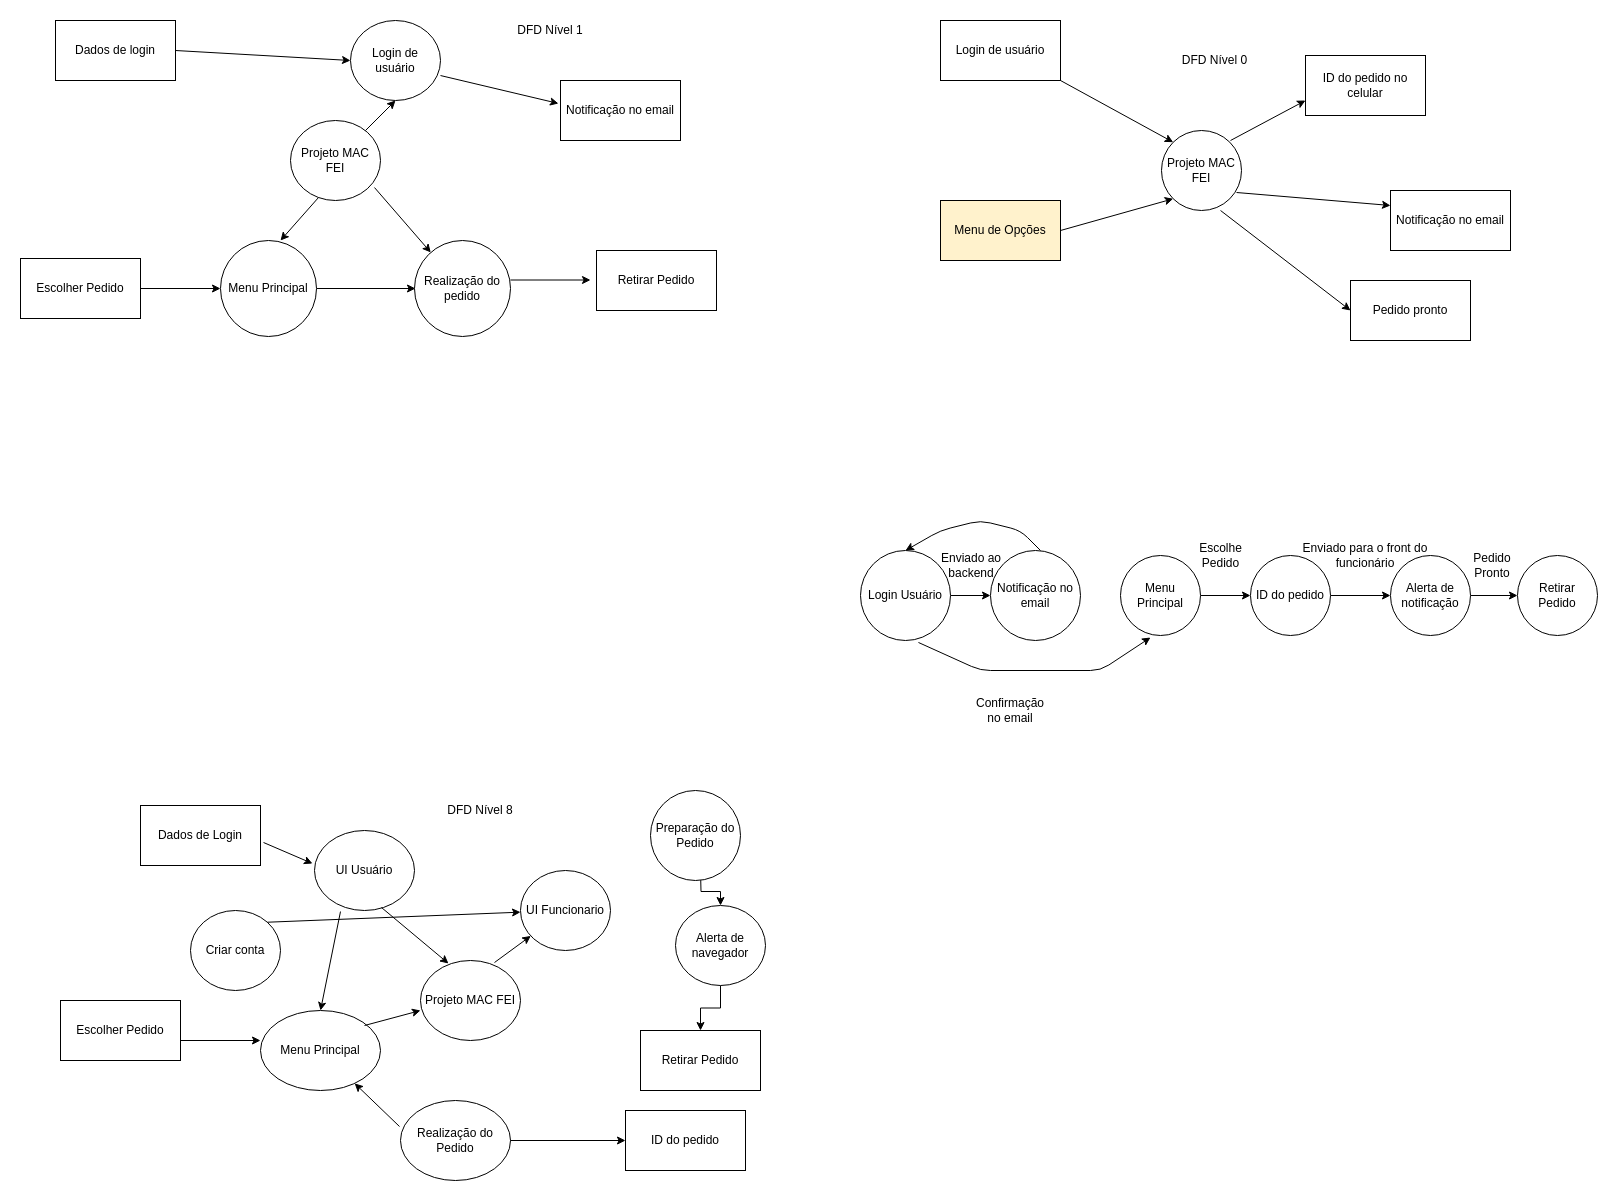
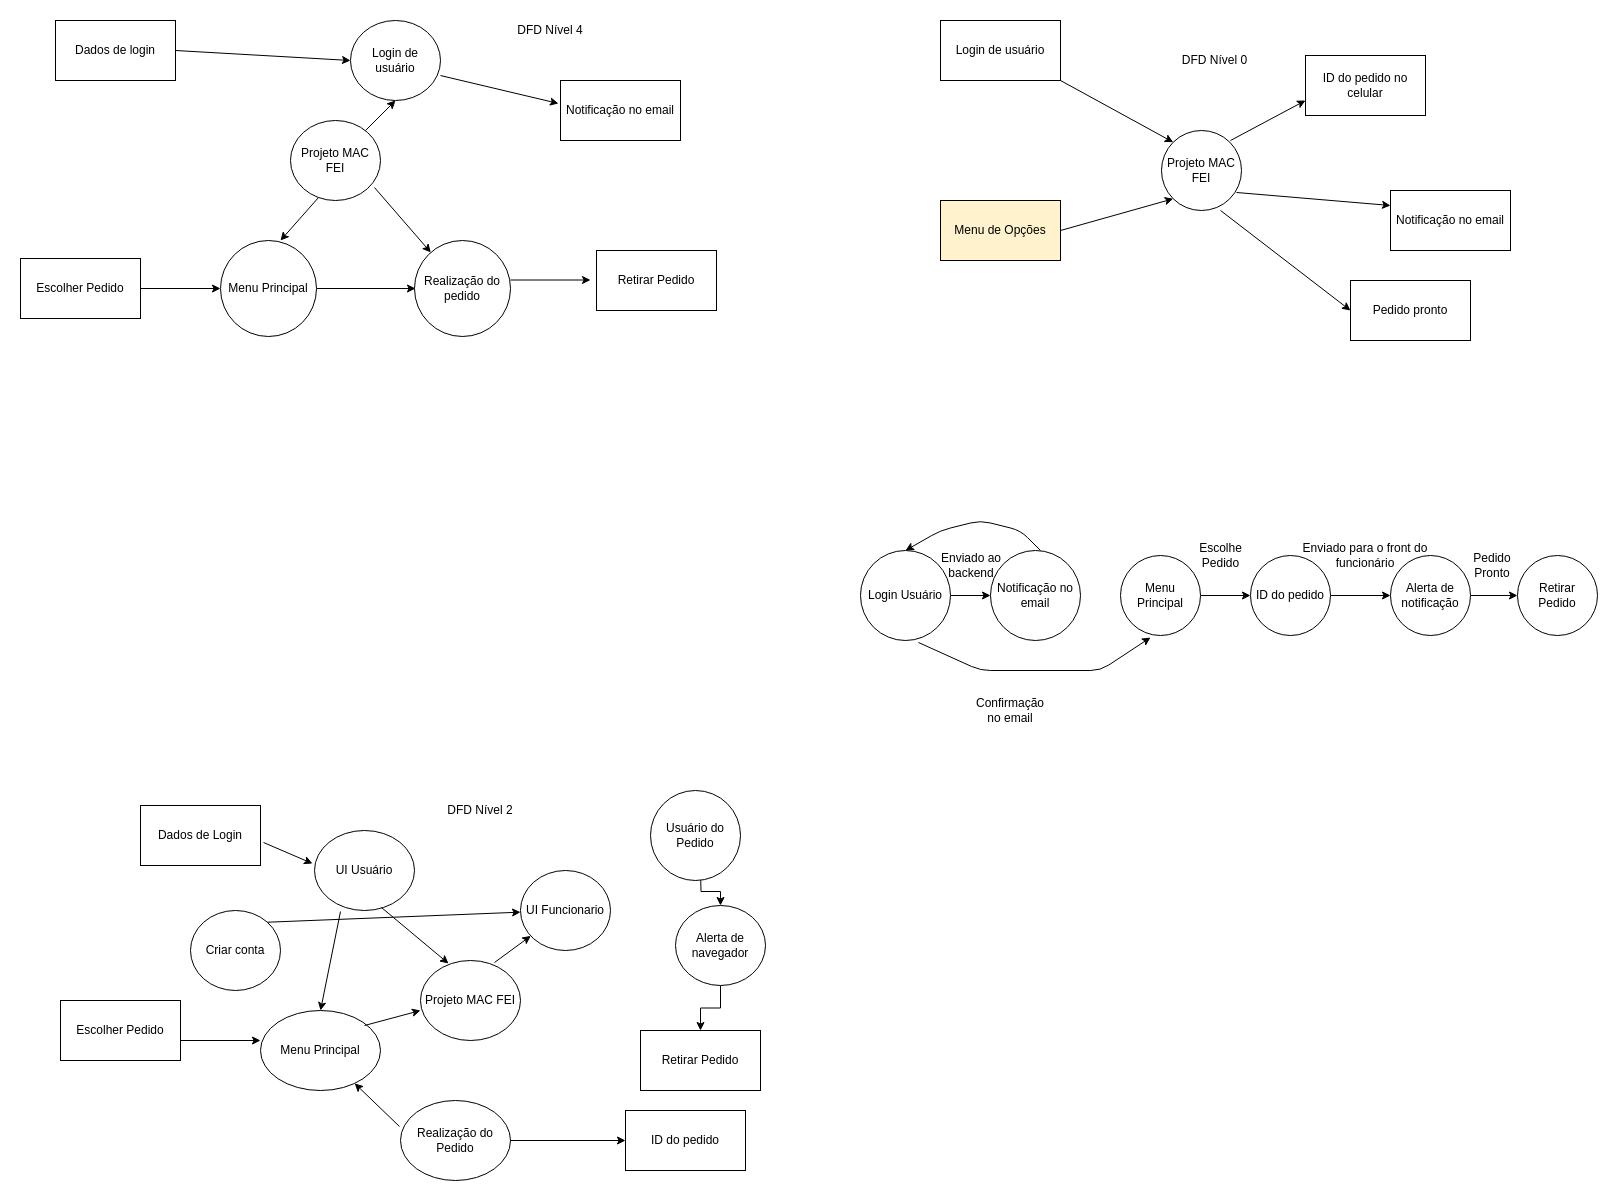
- <mxCell id="48" value="DFD Nível 1" style="text;html=1;strokeColor=none;fillColor=none;align=center;verticalAlign=middle;whiteSpace=wrap;rounded=0;" parent="1" vertex="1"><mxGeometry x="510" y="20" width="80" height="20" as="geometry" /></mxCell>
+ <mxCell id="48" value="DFD Nível 4" style="text;html=1;strokeColor=none;fillColor=none;align=center;verticalAlign=middle;whiteSpace=wrap;rounded=0;" parent="1" vertex="1"><mxGeometry x="510" y="20" width="80" height="20" as="geometry" /></mxCell>
- <mxCell id="43" value="DFD Nível 8" style="text;html=1;strokeColor=none;fillColor=none;align=center;verticalAlign=middle;whiteSpace=wrap;rounded=0;" parent="1" vertex="1"><mxGeometry x="440" y="800" width="80" height="20" as="geometry" /></mxCell>
+ <mxCell id="43" value="DFD Nível 2" style="text;html=1;strokeColor=none;fillColor=none;align=center;verticalAlign=middle;whiteSpace=wrap;rounded=0;" parent="1" vertex="1"><mxGeometry x="440" y="800" width="80" height="20" as="geometry" /></mxCell>
- <mxCell id="39" value="Preparação do Pedido" style="ellipse;whiteSpace=wrap;html=1;aspect=fixed;" parent="1" vertex="1"><mxGeometry x="650" y="790" width="90" height="90" as="geometry" /></mxCell>
+ <mxCell id="39" value="Usuário do Pedido" style="ellipse;whiteSpace=wrap;html=1;aspect=fixed;" parent="1" vertex="1"><mxGeometry x="650" y="790" width="90" height="90" as="geometry" /></mxCell>
